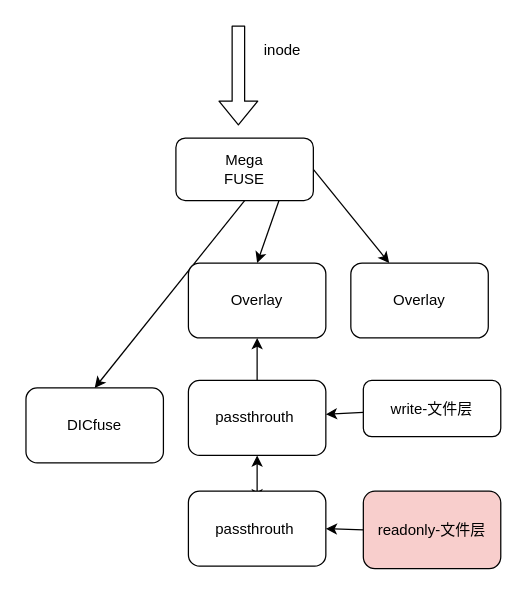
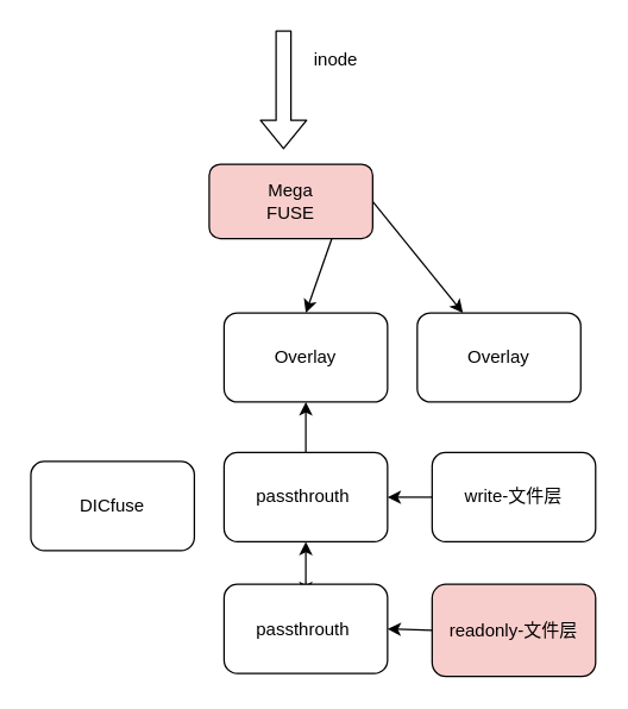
- <mxCell id="5" value="Mega&lt;br&gt;FUSE" style="rounded=1;whiteSpace=wrap;html=1;" parent="1" vertex="1"><mxGeometry x="140" y="110" width="110" height="50" as="geometry" /></mxCell>
+ <mxCell id="5" value="Mega&lt;br&gt;FUSE" style="rounded=1;whiteSpace=wrap;html=1;fillColor=#f8cecc;" parent="1" vertex="1"><mxGeometry x="140" y="110" width="110" height="50" as="geometry" /></mxCell>
- <mxCell id="2" style="edgeStyle=none;html=1;exitX=0.5;exitY=1;exitDx=0;exitDy=0;entryX=0.5;entryY=0;entryDx=0;entryDy=0;" parent="1" source="5" target="6" edge="1"><mxGeometry relative="1" as="geometry" /></mxCell>
- <mxCell id="16" value="write-文件层" style="rounded=1;whiteSpace=wrap;html=1;" parent="1" vertex="1"><mxGeometry x="290" y="304" width="110" height="45" as="geometry" /></mxCell>
+ <mxCell id="16" value="write-文件层" style="rounded=1;whiteSpace=wrap;html=1;" parent="1" vertex="1"><mxGeometry x="290" y="304" width="110" height="60" as="geometry" /></mxCell>
